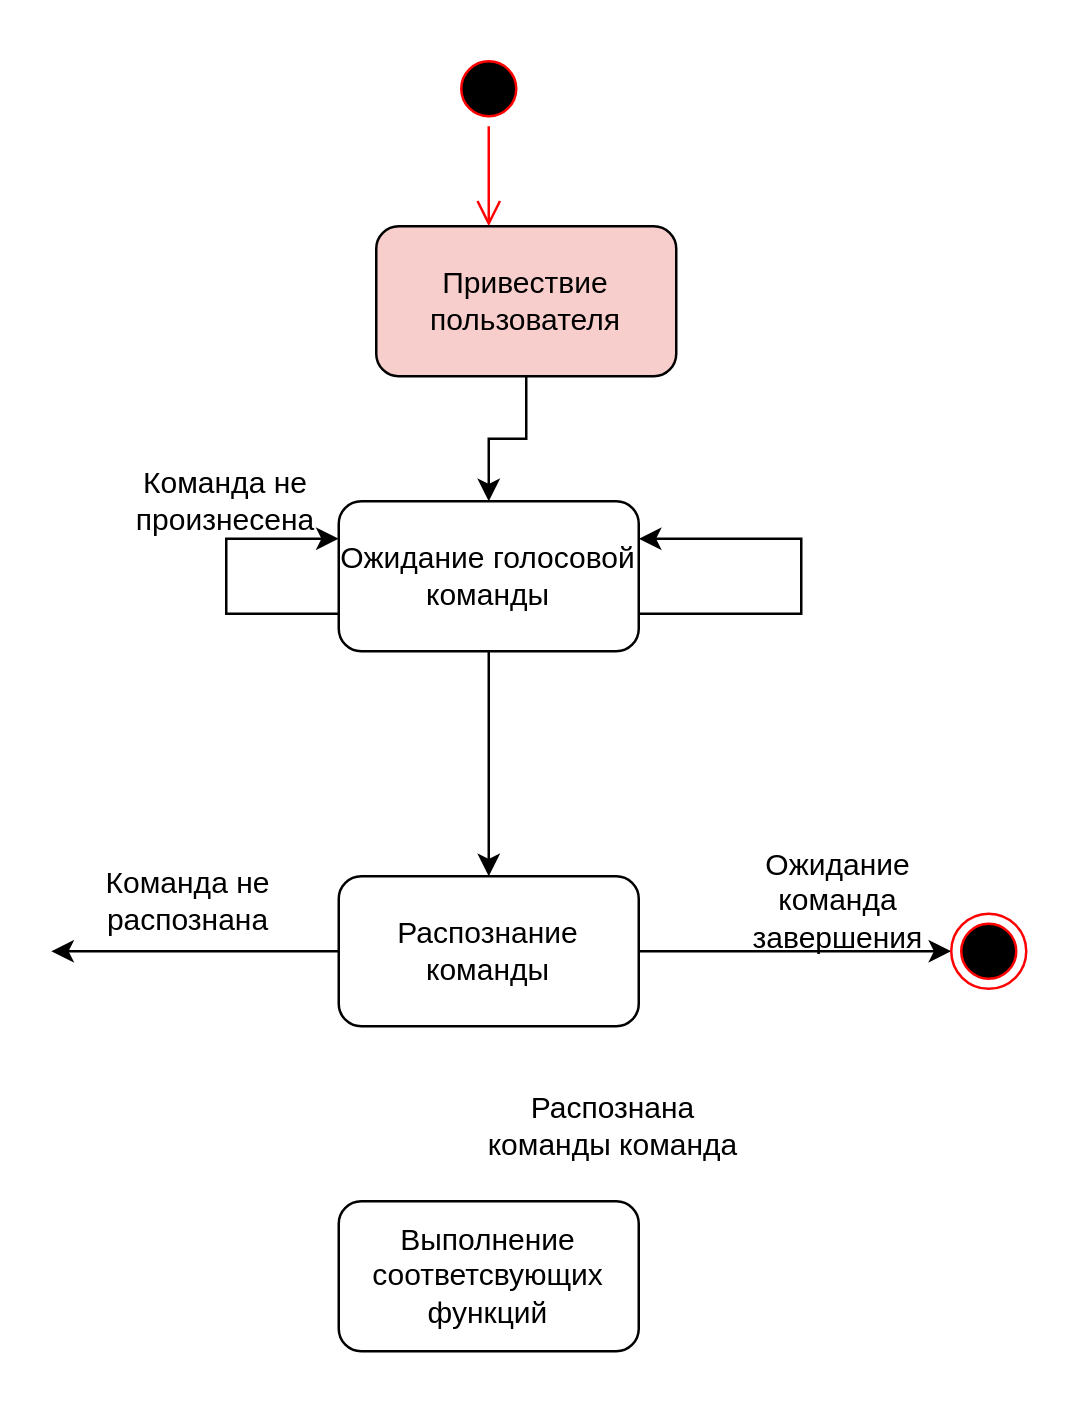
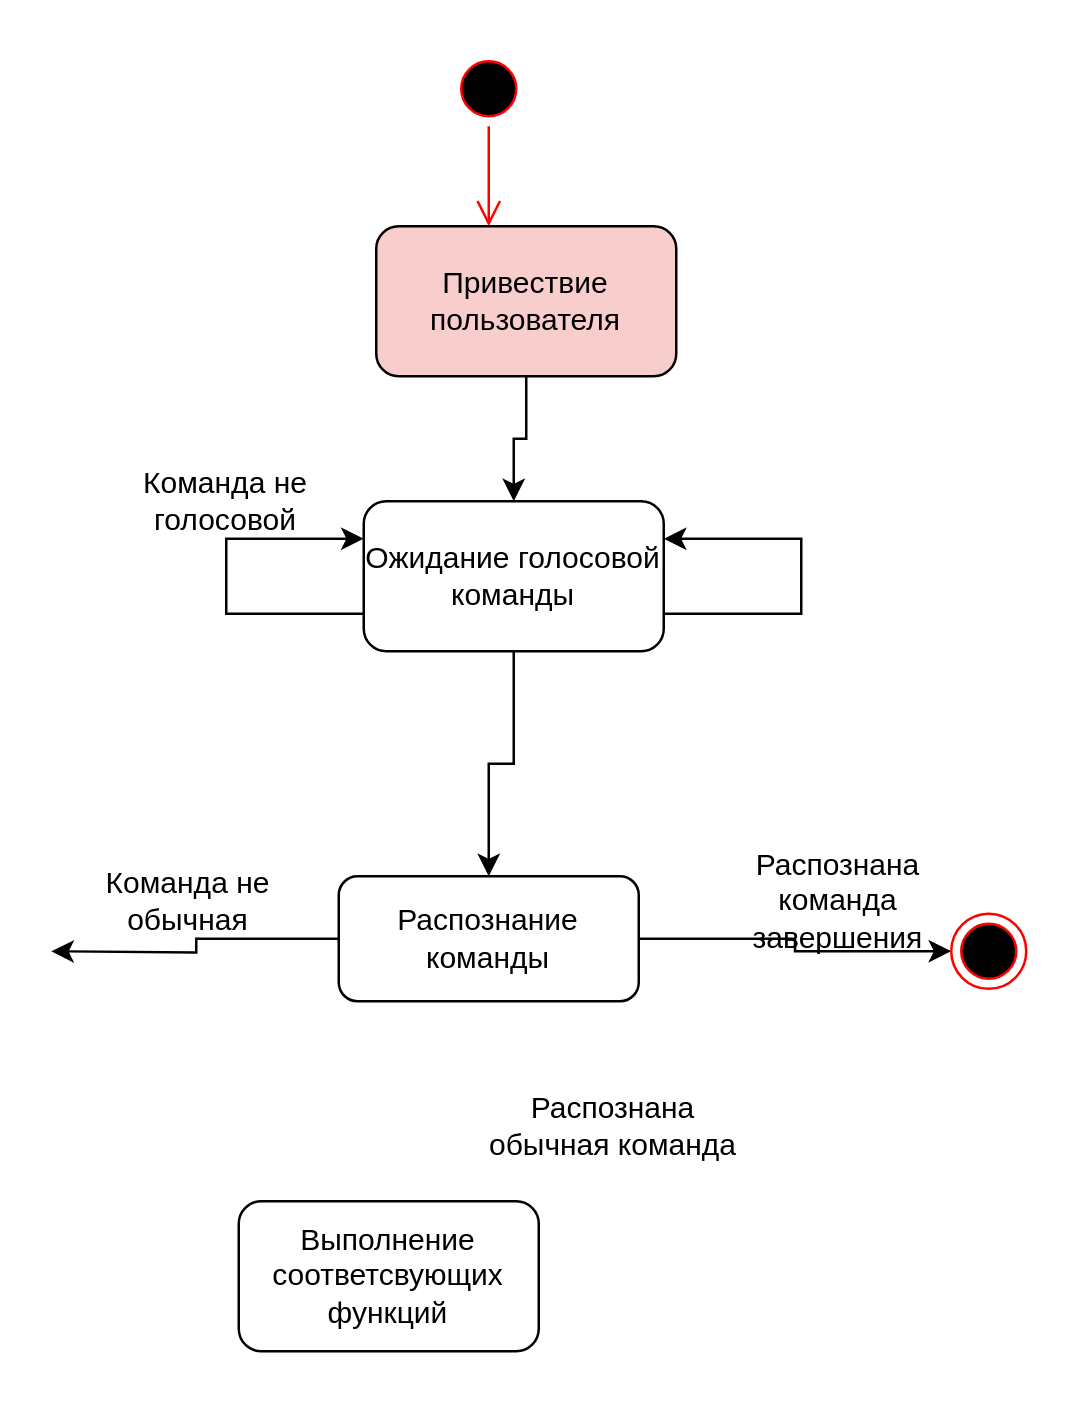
- <mxCell id="10" value="Команда не произнесена" style="text;html=1;strokeColor=none;fillColor=none;align=center;verticalAlign=middle;whiteSpace=wrap;rounded=0;" parent="1" vertex="1"><mxGeometry x="45" y="190" width="90" height="20" as="geometry" /></mxCell>
+ <mxCell id="10" value="Команда не голосовой" style="text;html=1;strokeColor=none;fillColor=none;align=center;verticalAlign=middle;whiteSpace=wrap;rounded=0;" parent="1" vertex="1"><mxGeometry x="45" y="190" width="90" height="20" as="geometry" /></mxCell>
- <mxCell id="5" value="Ожидание голосовой команды" style="rounded=1;whiteSpace=wrap;html=1;" parent="1" vertex="1"><mxGeometry x="135" y="200" width="120" height="60" as="geometry" /></mxCell>
+ <mxCell id="5" value="Ожидание голосовой команды" style="rounded=1;whiteSpace=wrap;html=1;" parent="1" vertex="1"><mxGeometry x="145" y="200" width="120" height="60" as="geometry" /></mxCell>
- <mxCell id="16" value="Команда не распознана" style="text;html=1;strokeColor=none;fillColor=none;align=center;verticalAlign=middle;whiteSpace=wrap;rounded=0;" parent="1" vertex="1"><mxGeometry x="30" y="350" width="90" height="20" as="geometry" /></mxCell>
+ <mxCell id="16" value="Команда не обычная" style="text;html=1;strokeColor=none;fillColor=none;align=center;verticalAlign=middle;whiteSpace=wrap;rounded=0;" parent="1" vertex="1"><mxGeometry x="30" y="350" width="90" height="20" as="geometry" /></mxCell>
- <mxCell id="15" value="Ожидание команда завершения" style="text;html=1;strokeColor=none;fillColor=none;align=center;verticalAlign=middle;whiteSpace=wrap;rounded=0;" parent="1" vertex="1"><mxGeometry x="290" y="350" width="90" height="20" as="geometry" /></mxCell>
+ <mxCell id="15" value="Распознана команда завершения" style="text;html=1;strokeColor=none;fillColor=none;align=center;verticalAlign=middle;whiteSpace=wrap;rounded=0;" parent="1" vertex="1"><mxGeometry x="290" y="350" width="90" height="20" as="geometry" /></mxCell>
- <mxCell id="8" value="Распознание команды" style="rounded=1;whiteSpace=wrap;html=1;" parent="1" vertex="1"><mxGeometry x="135" y="350" width="120" height="60" as="geometry" /></mxCell>
+ <mxCell id="8" value="Распознание команды" style="rounded=1;whiteSpace=wrap;html=1;" parent="1" vertex="1"><mxGeometry x="135" y="350" width="120" height="50" as="geometry" /></mxCell>
- <mxCell id="13" value="Распознана команды команда" style="text;html=1;strokeColor=none;fillColor=none;align=center;verticalAlign=middle;whiteSpace=wrap;rounded=0;" parent="1" vertex="1"><mxGeometry x="190" y="440" width="110" height="20" as="geometry" /></mxCell>
+ <mxCell id="13" value="Распознана обычная команда" style="text;html=1;strokeColor=none;fillColor=none;align=center;verticalAlign=middle;whiteSpace=wrap;rounded=0;" parent="1" vertex="1"><mxGeometry x="190" y="440" width="110" height="20" as="geometry" /></mxCell>
- <mxCell id="12" value="Выполнение соответсвующих функций" style="rounded=1;whiteSpace=wrap;html=1;" parent="1" vertex="1"><mxGeometry x="135" y="480" width="120" height="60" as="geometry" /></mxCell>
+ <mxCell id="12" value="Выполнение соответсвующих функций" style="rounded=1;whiteSpace=wrap;html=1;" parent="1" vertex="1"><mxGeometry x="95" y="480" width="120" height="60" as="geometry" /></mxCell>
